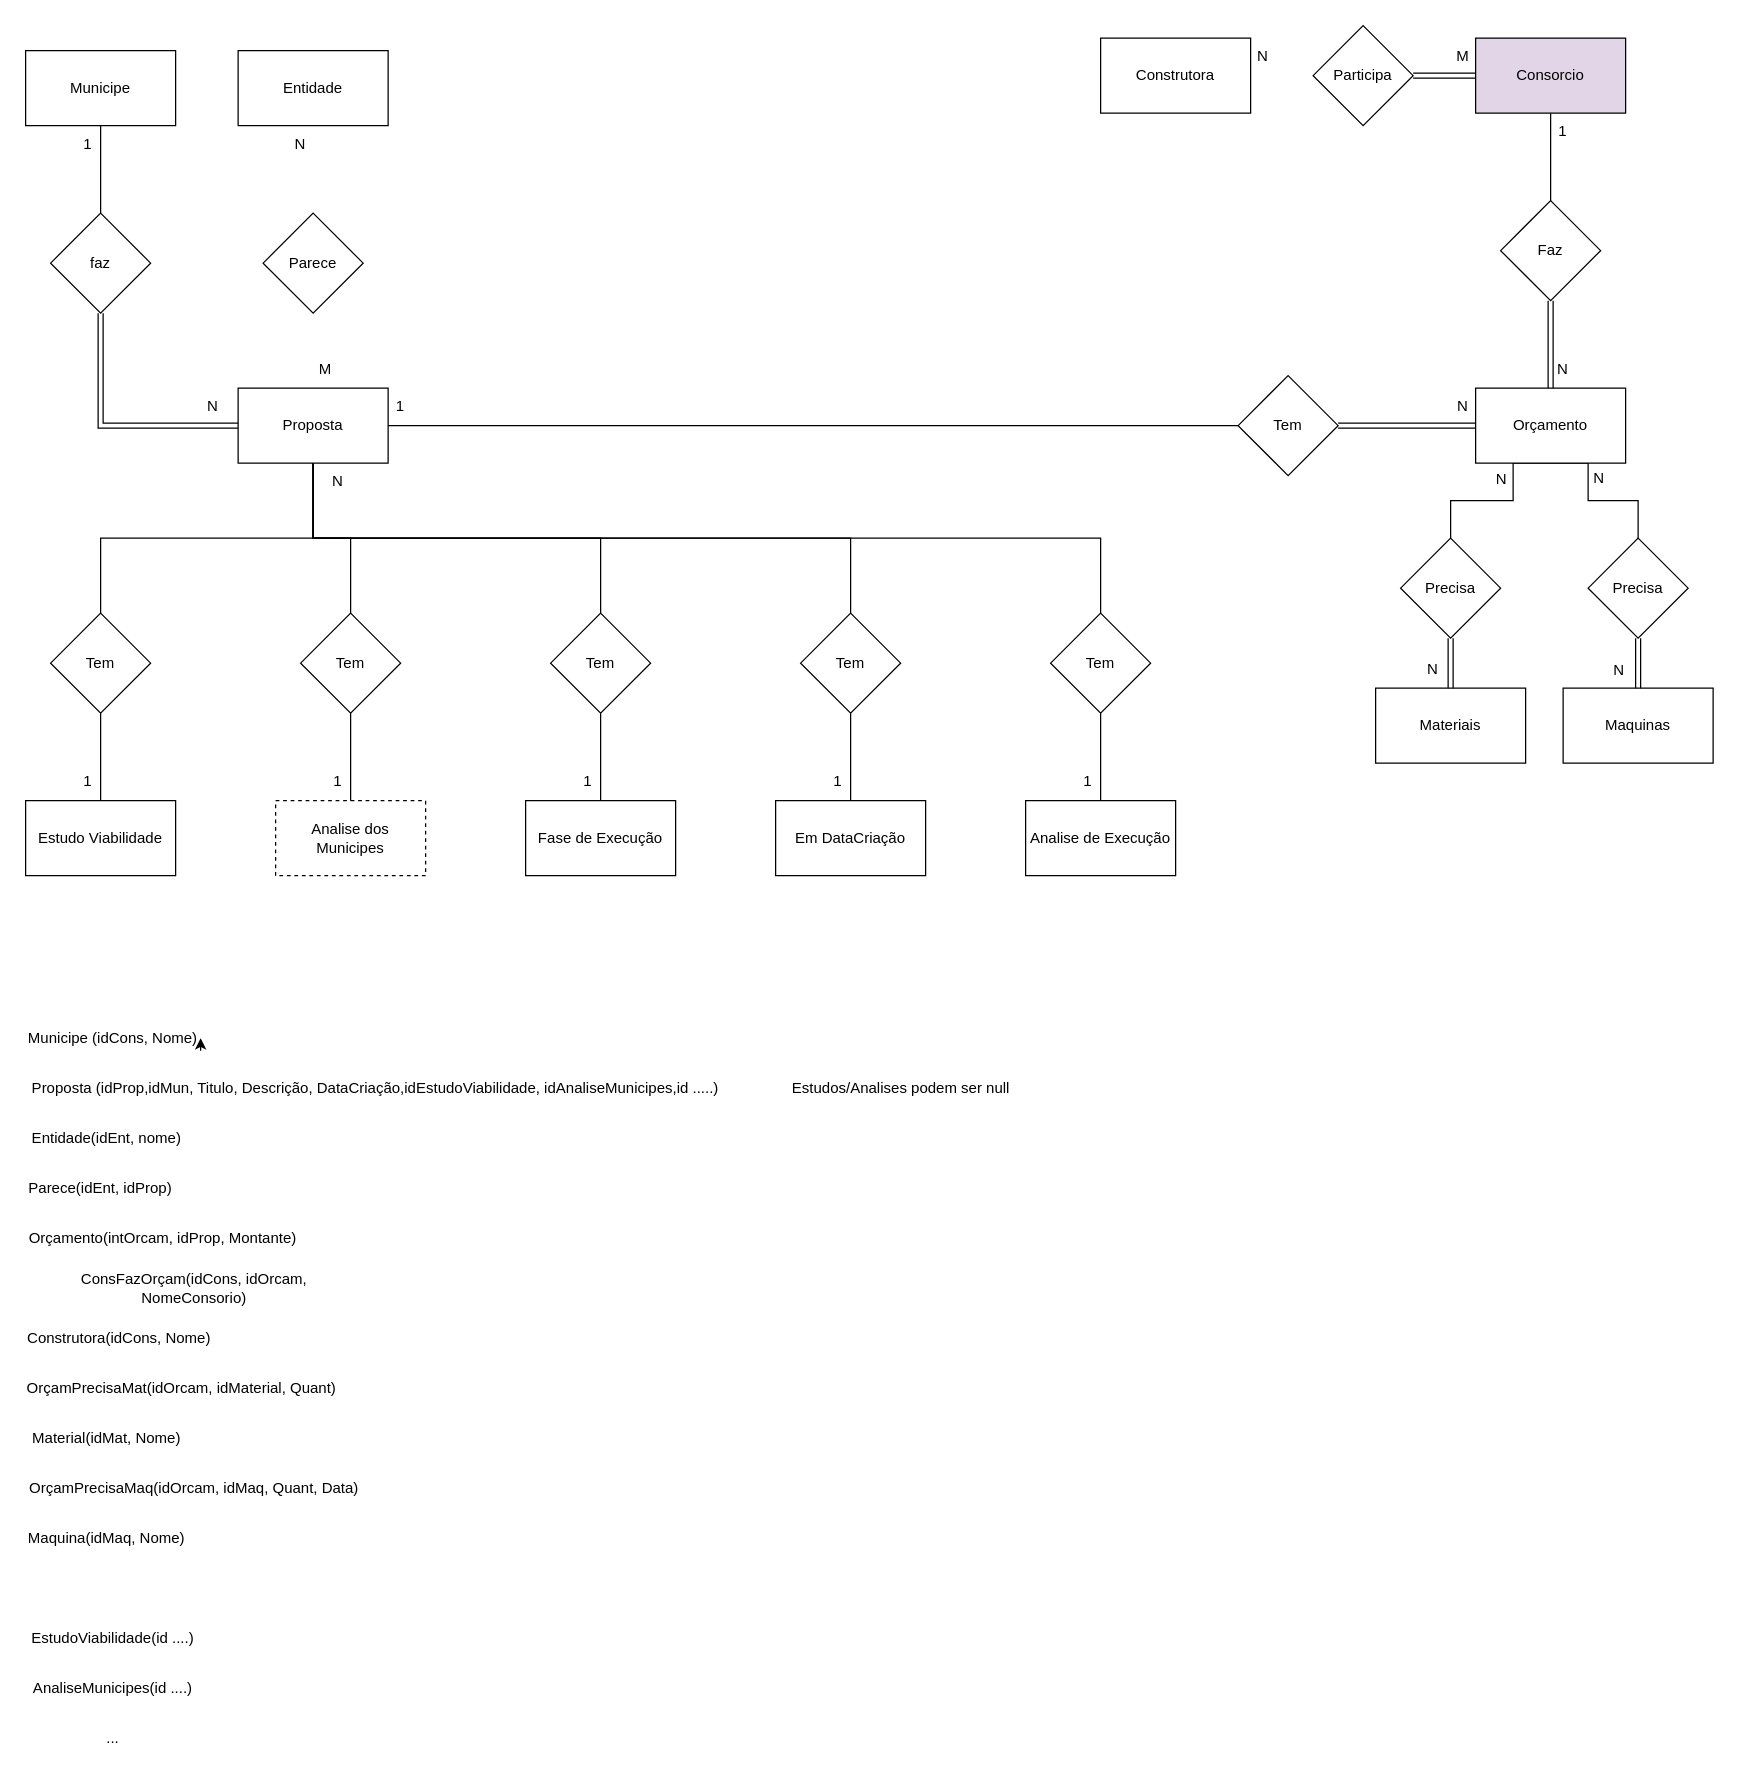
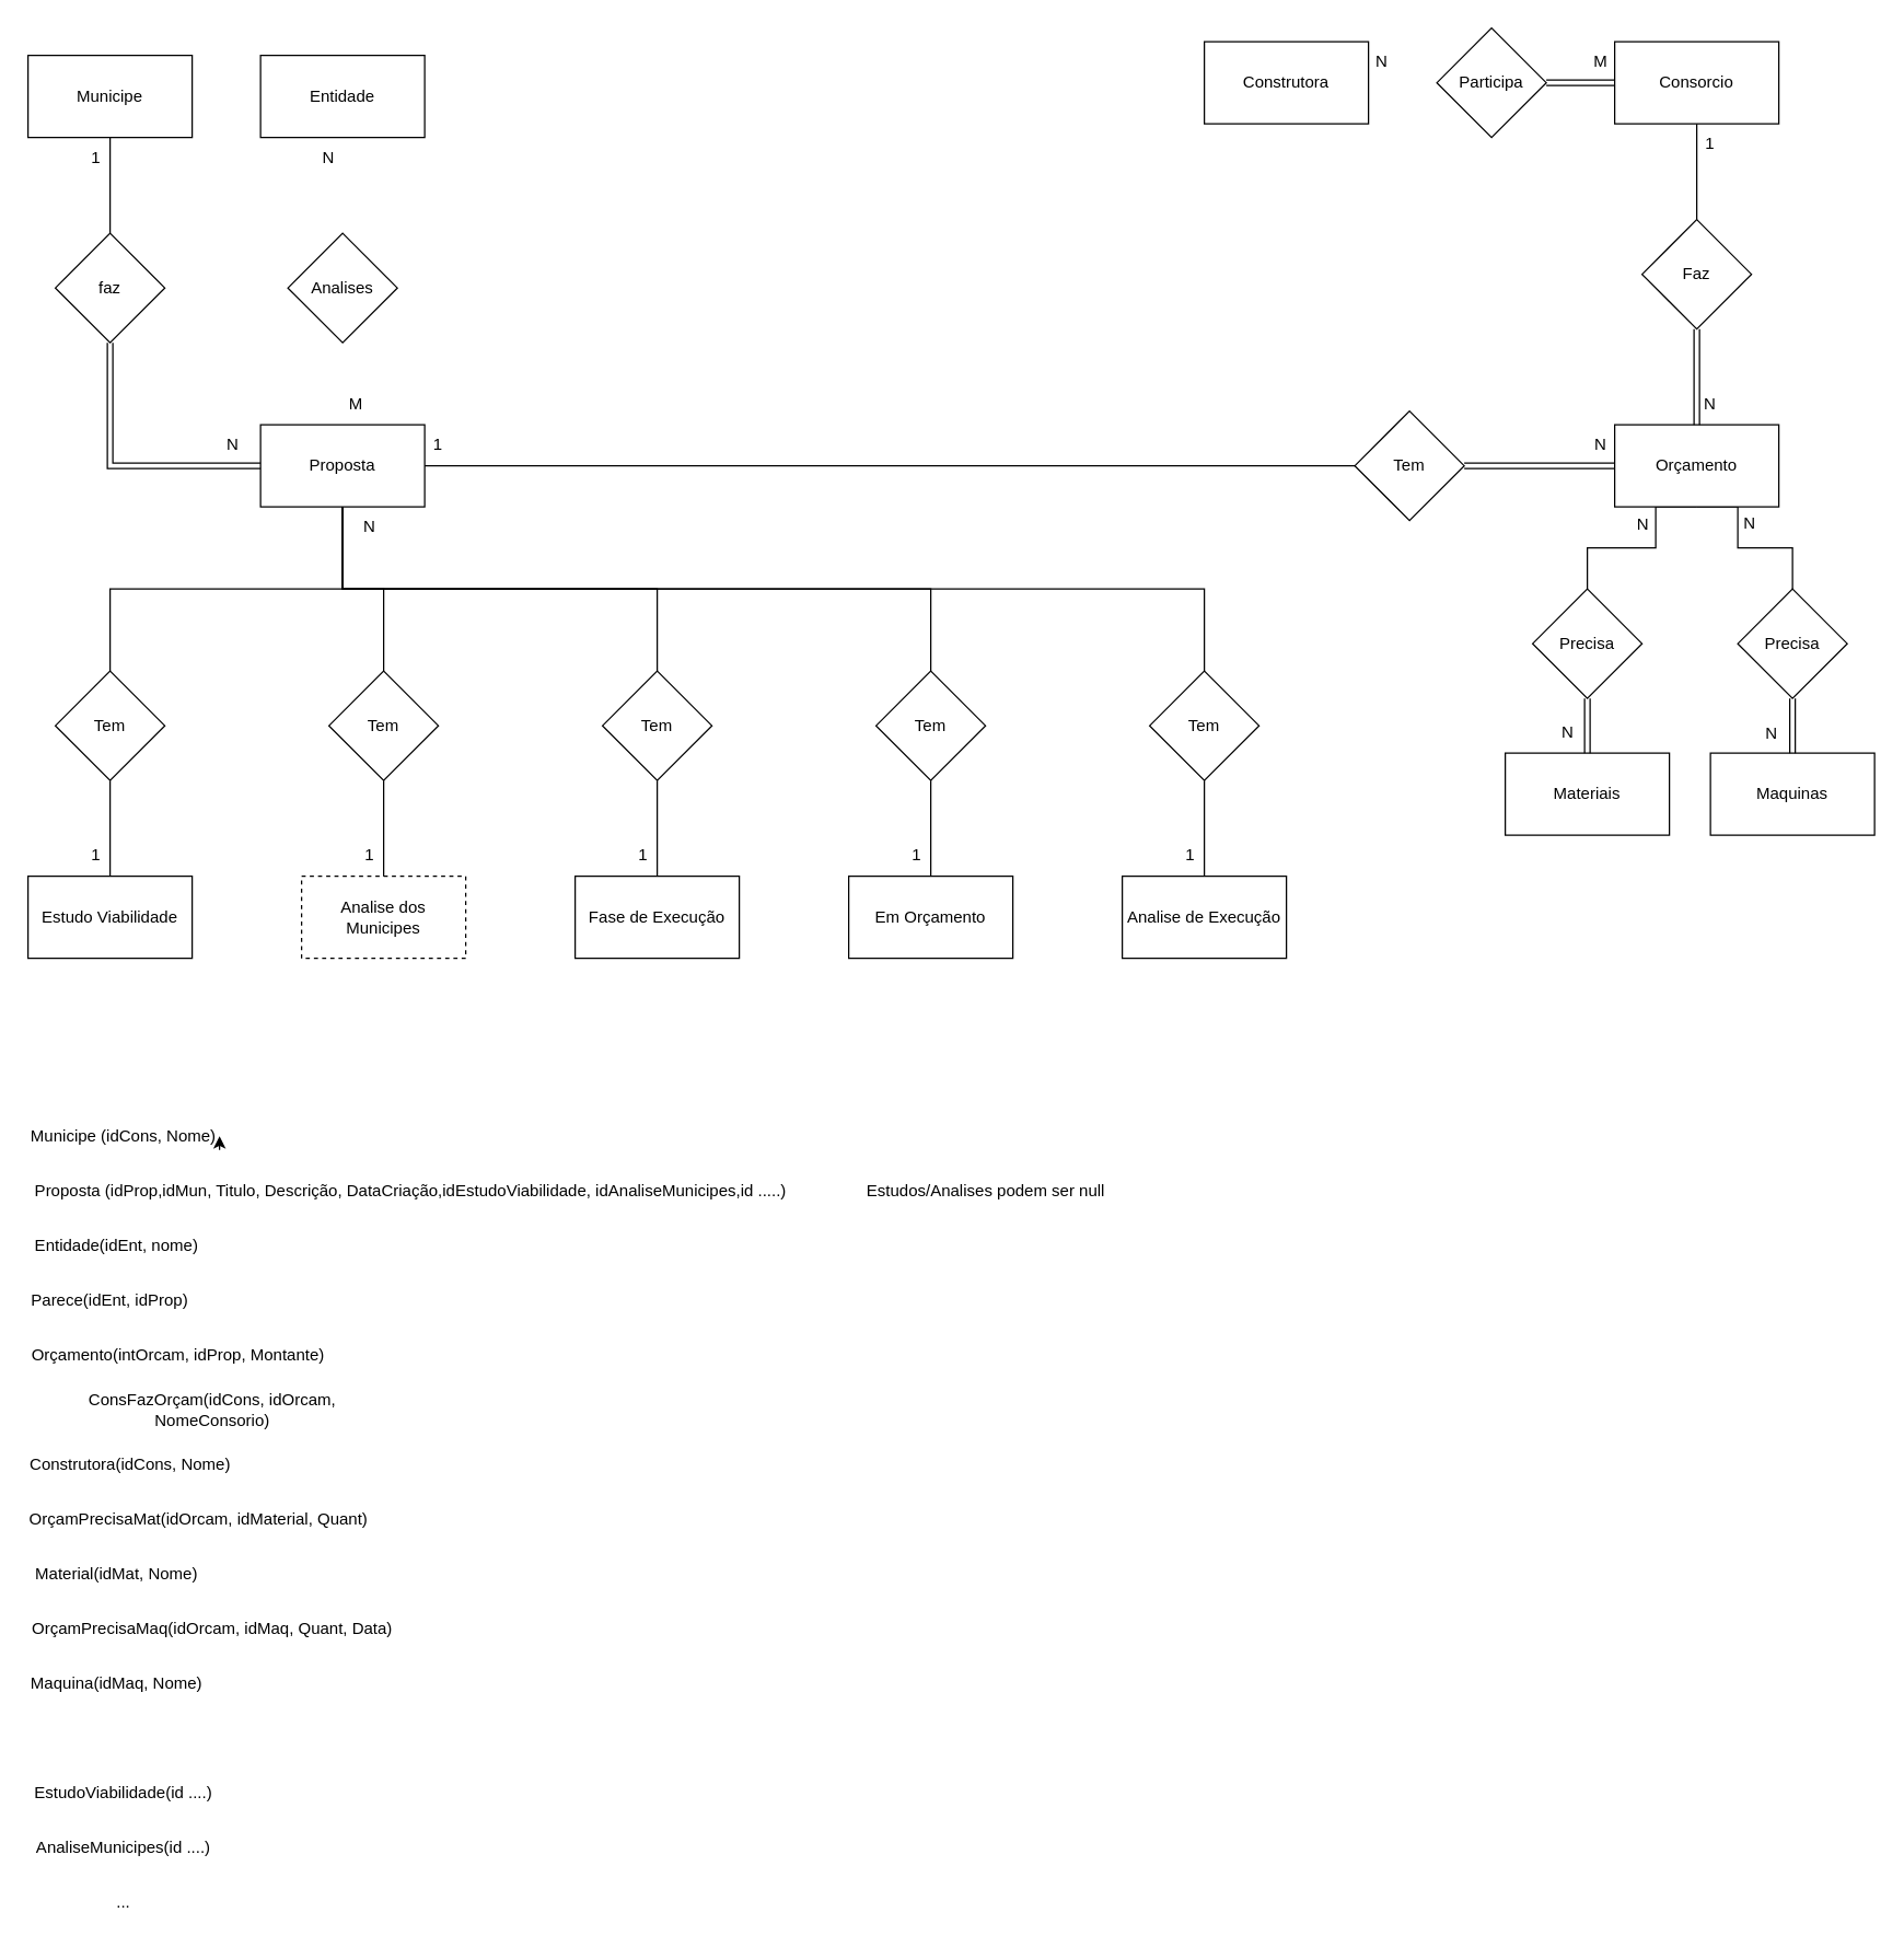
- <mxCell id="79" value="Consorcio" style="rounded=0;whiteSpace=wrap;html=1;fillColor=#e1d5e7;" vertex="1" parent="1"><mxGeometry x="1180" y="30" width="120" height="60" as="geometry" /></mxCell>
+ <mxCell id="79" value="Consorcio" style="rounded=0;whiteSpace=wrap;html=1;" vertex="1" parent="1"><mxGeometry x="1180" y="30" width="120" height="60" as="geometry" /></mxCell>
- <mxCell id="9" value="Parece" style="rhombus;whiteSpace=wrap;html=1;" parent="1" vertex="1"><mxGeometry x="210" y="170" width="80" height="80" as="geometry" /></mxCell>
+ <mxCell id="9" value="Analises" style="rhombus;whiteSpace=wrap;html=1;" parent="1" vertex="1"><mxGeometry x="210" y="170" width="80" height="80" as="geometry" /></mxCell>
- <mxCell id="41" value="Em DataCriação" style="whiteSpace=wrap;html=1;" parent="1" vertex="1"><mxGeometry x="620" y="640" width="120" height="60" as="geometry" /></mxCell>
+ <mxCell id="41" value="Em Orçamento" style="whiteSpace=wrap;html=1;" parent="1" vertex="1"><mxGeometry x="620" y="640" width="120" height="60" as="geometry" /></mxCell>
